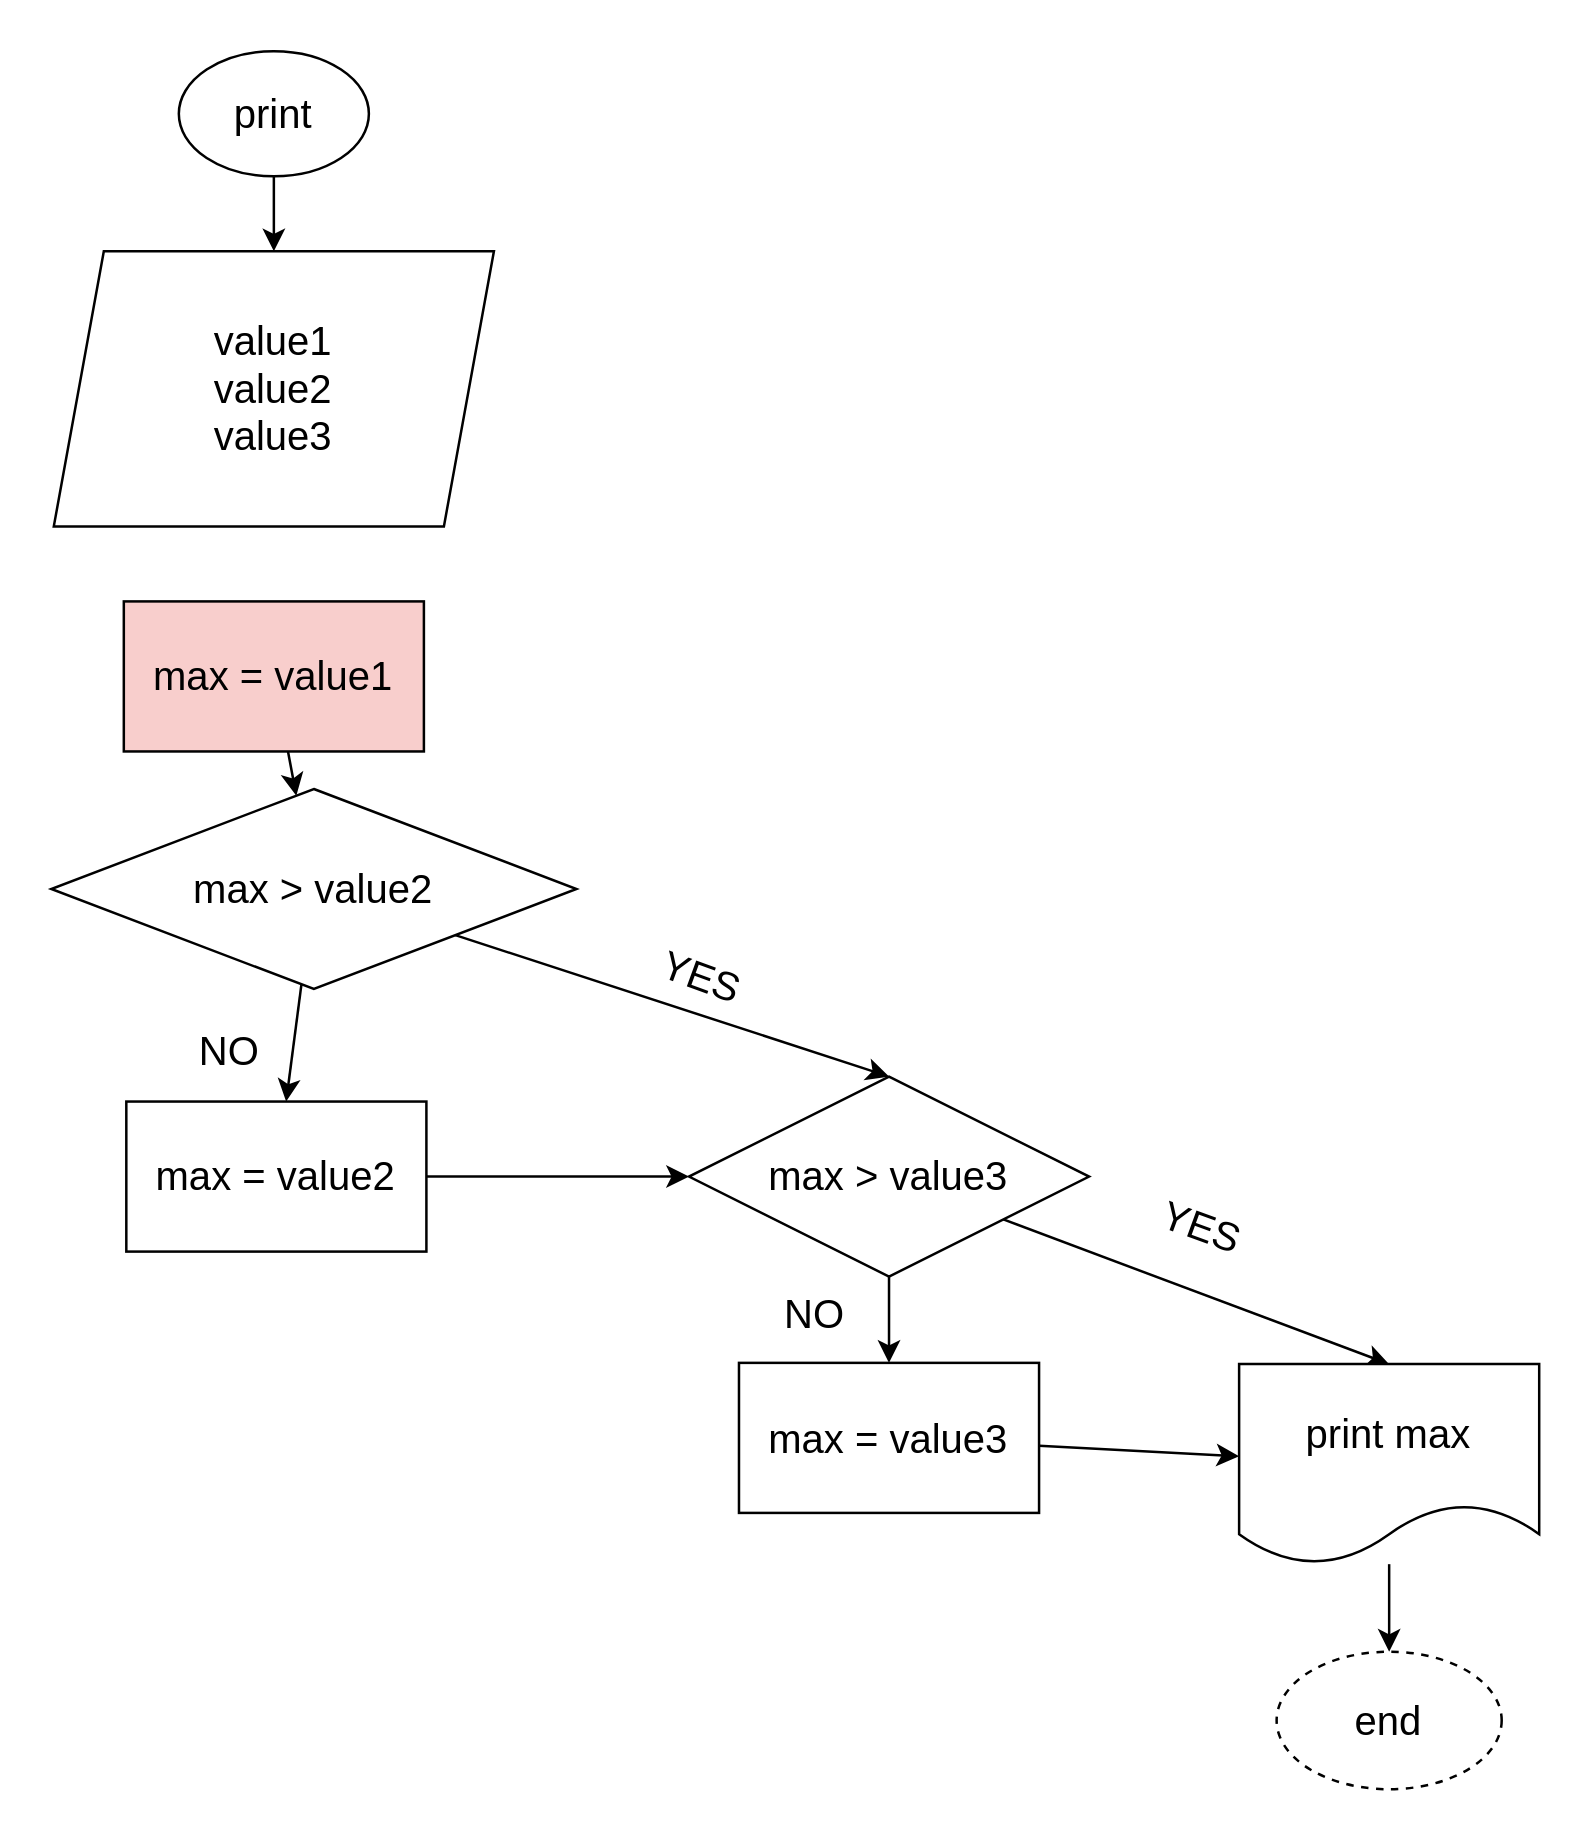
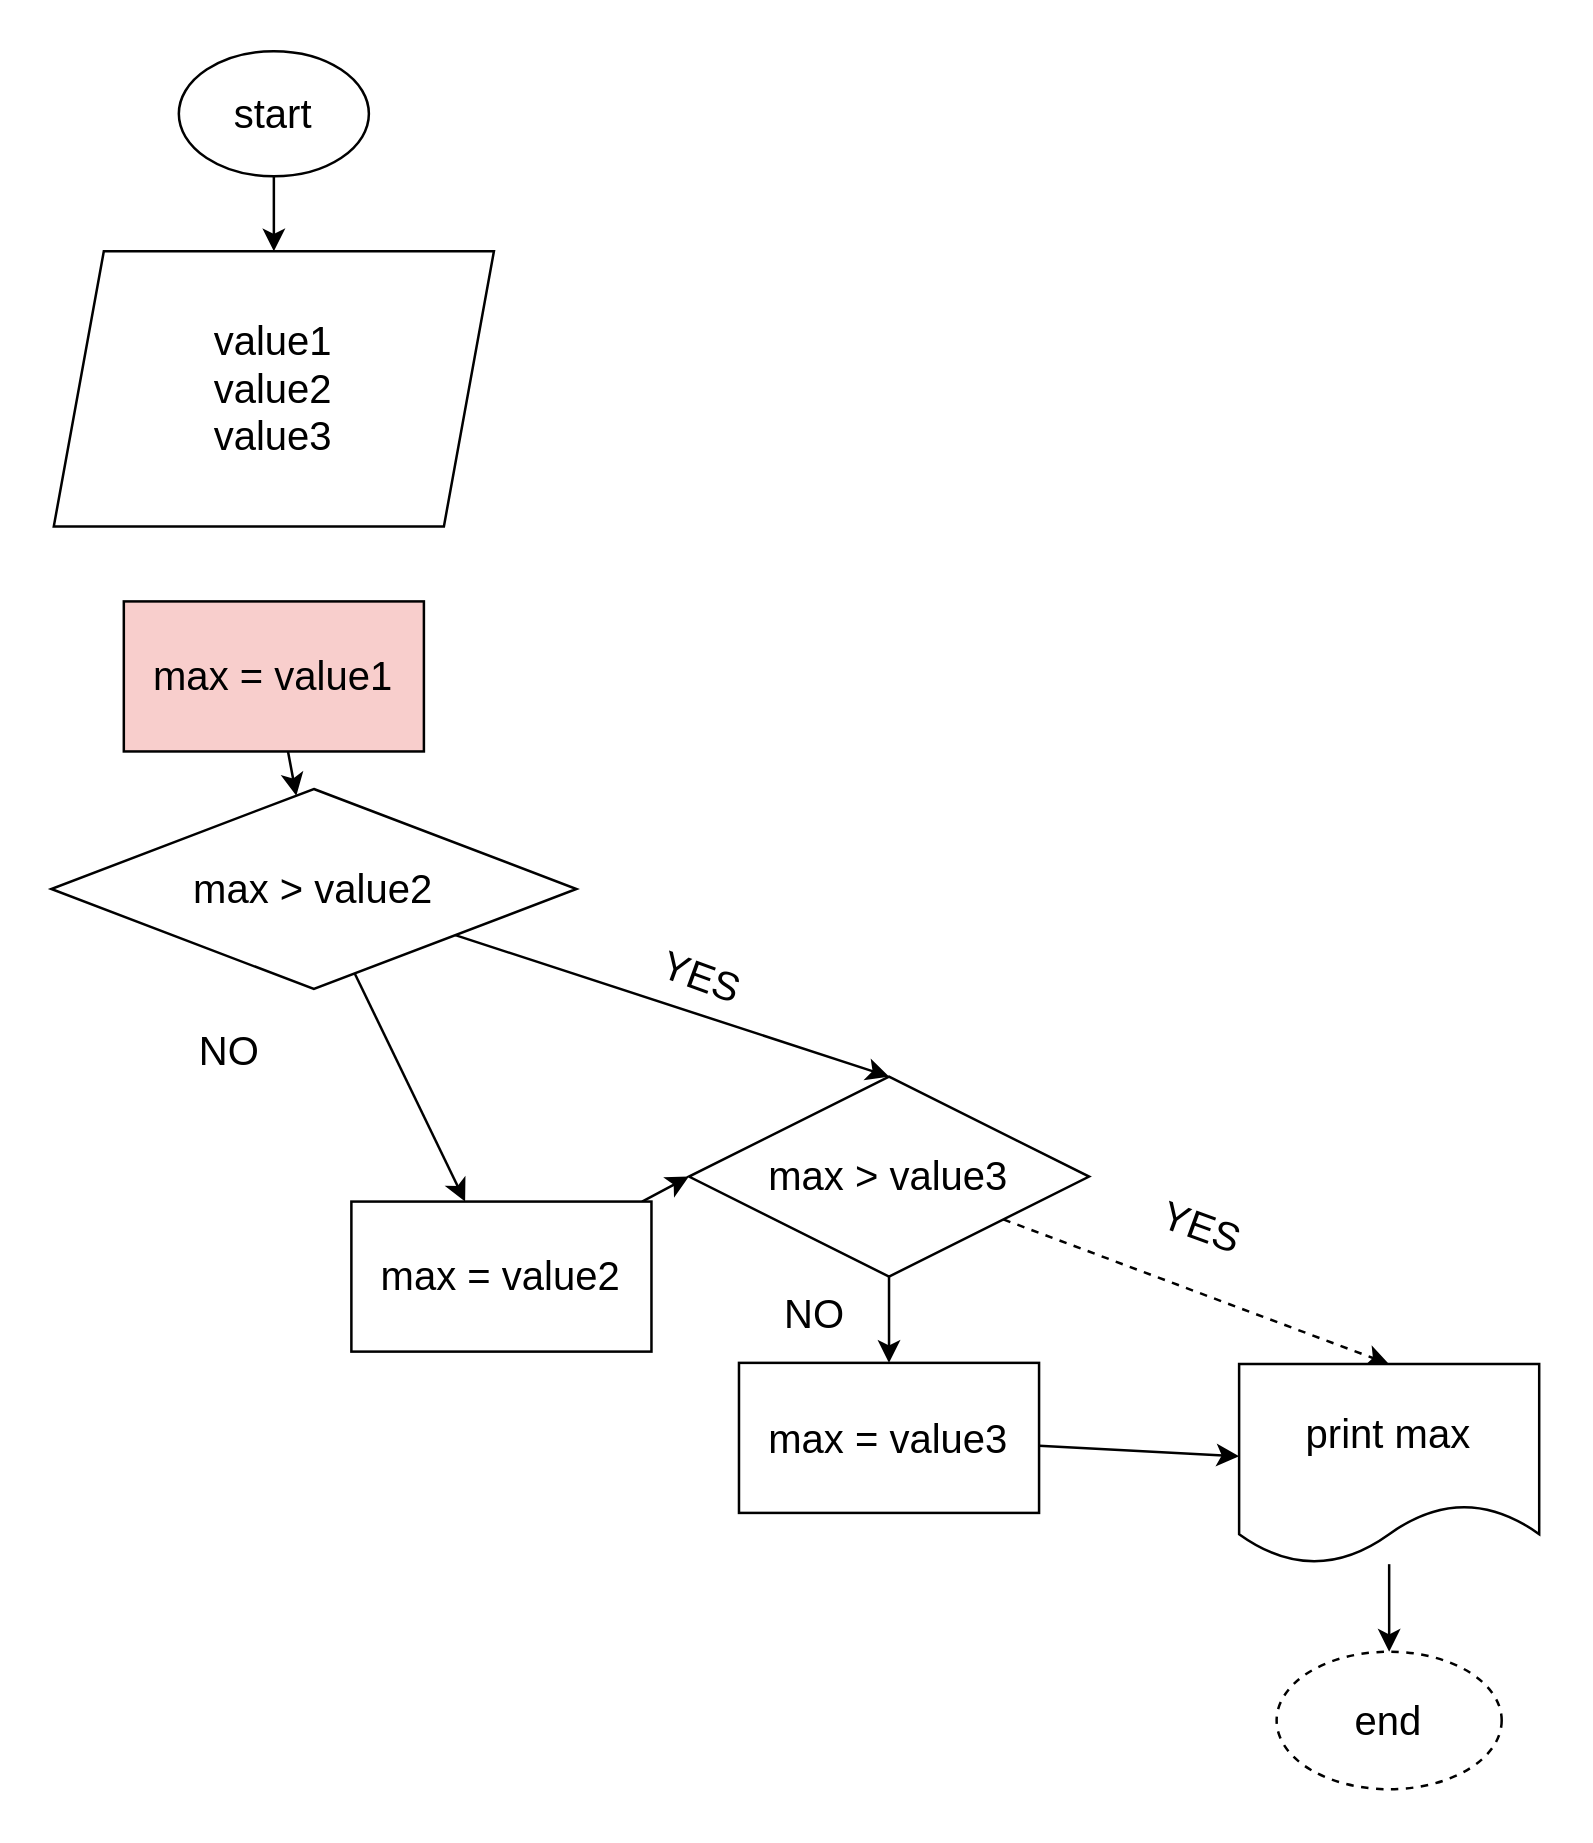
- <mxCell id="3" value="&lt;font style=&quot;font-size: 16px;&quot;&gt;print&lt;/font&gt;" style="ellipse;whiteSpace=wrap;html=1;fontSize=16;" vertex="1" parent="1"><mxGeometry x="71" y="20" width="76" height="50" as="geometry" /></mxCell>
+ <mxCell id="3" value="&lt;font style=&quot;font-size: 16px;&quot;&gt;start&lt;/font&gt;" style="ellipse;whiteSpace=wrap;html=1;fontSize=16;" vertex="1" parent="1"><mxGeometry x="71" y="20" width="76" height="50" as="geometry" /></mxCell>
- <mxCell id="11" value="max = value2" style="whiteSpace=wrap;html=1;fontSize=16;" vertex="1" parent="1"><mxGeometry x="50" y="440" width="120" height="60" as="geometry" /></mxCell>
+ <mxCell id="11" value="max = value2" style="whiteSpace=wrap;html=1;fontSize=16;" vertex="1" parent="1"><mxGeometry x="140" y="480" width="120" height="60" as="geometry" /></mxCell>
- <mxCell id="15" style="edgeStyle=none;html=1;entryX=0.5;entryY=0;entryDx=0;entryDy=0;fontSize=16;" edge="1" parent="1" source="16" target="20"><mxGeometry relative="1" as="geometry" /></mxCell>
+ <mxCell id="15" style="edgeStyle=none;html=1;entryX=0.5;entryY=0;entryDx=0;entryDy=0;fontSize=16;dashed=1;" edge="1" parent="1" source="16" target="20"><mxGeometry relative="1" as="geometry" /></mxCell>
